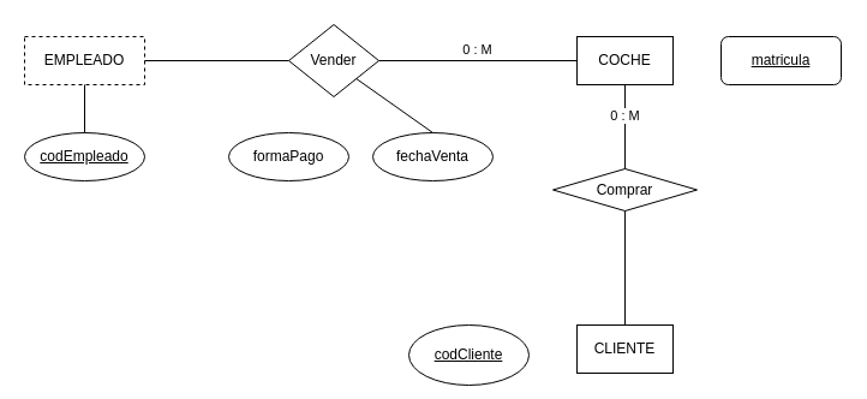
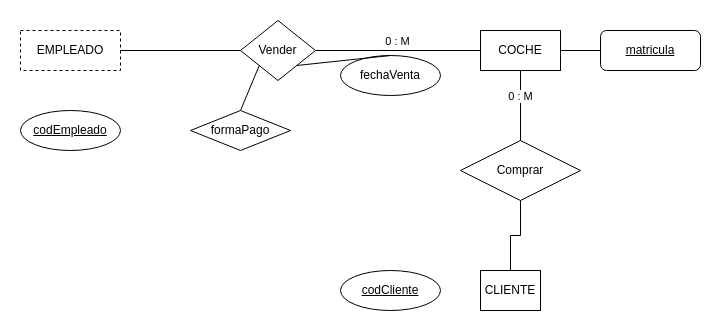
+ <mxCell id="18" value="" style="endArrow=none;html=1;rounded=0;exitX=0;exitY=0.5;exitDx=0;exitDy=0;edgeStyle=orthogonalEdgeStyle;verticalAlign=bottom;entryX=1;entryY=0.5;entryDx=0;entryDy=0;" parent="1" source="16" target="4" edge="1"><mxGeometry relative="1" as="geometry"><mxPoint x="80" y="80" as="sourcePoint" /><mxPoint x="580" y="10" as="targetPoint" /></mxGeometry></mxCell>
+ <mxCell id="13" value="" style="endArrow=none;html=1;rounded=0;entryX=0;entryY=1;entryDx=0;entryDy=0;exitX=0.5;exitY=0;exitDx=0;exitDy=0;" parent="1" source="11" target="3" edge="1"><mxGeometry width="50" height="50" relative="1" as="geometry"><mxPoint x="270" y="300" as="sourcePoint" /><mxPoint x="320" y="250" as="targetPoint" /></mxGeometry></mxCell>
- <mxCell id="17" value="" style="endArrow=none;html=1;rounded=0;exitX=0.5;exitY=1;exitDx=0;exitDy=0;entryX=0.5;entryY=0;entryDx=0;entryDy=0;edgeStyle=orthogonalEdgeStyle;verticalAlign=bottom;" parent="1" source="2" target="15" edge="1"><mxGeometry relative="1" as="geometry"><mxPoint x="250" y="120" as="sourcePoint" /><mxPoint x="504" y="370" as="targetPoint" /></mxGeometry></mxCell>
- <mxCell id="11" value="formaPago" style="ellipse;whiteSpace=wrap;html=1;align=center;" parent="1" vertex="1"><mxGeometry x="190" y="110" width="100" height="40" as="geometry" /></mxCell>
+ <mxCell id="11" value="formaPago" style="rhombus;whiteSpace=wrap;html=1;align=center;" parent="1" vertex="1"><mxGeometry x="190" y="110" width="100" height="40" as="geometry" /></mxCell>
- <mxCell id="12" value="fechaVenta" style="ellipse;whiteSpace=wrap;html=1;align=center;" parent="1" vertex="1"><mxGeometry x="310" y="110" width="100" height="40" as="geometry" /></mxCell>
+ <mxCell id="12" value="fechaVenta" style="ellipse;whiteSpace=wrap;html=1;align=center;" parent="1" vertex="1"><mxGeometry x="340" y="55" width="100" height="40" as="geometry" /></mxCell>
- <mxCell id="6" value="Comprar" style="shape=rhombus;perimeter=rhombusPerimeter;whiteSpace=wrap;html=1;align=center;" parent="1" vertex="1"><mxGeometry x="460" y="140" width="120" height="35" as="geometry" /></mxCell>
+ <mxCell id="6" value="Comprar" style="shape=rhombus;perimeter=rhombusPerimeter;whiteSpace=wrap;html=1;align=center;" parent="1" vertex="1"><mxGeometry x="460" y="140" width="120" height="60" as="geometry" /></mxCell>
- <mxCell id="5" value="CLIENTE" style="whiteSpace=wrap;html=1;align=center;" parent="1" vertex="1"><mxGeometry x="480" y="270" width="80" height="40" as="geometry" /></mxCell>
+ <mxCell id="5" value="CLIENTE" style="whiteSpace=wrap;html=1;align=center;" parent="1" vertex="1"><mxGeometry x="480" y="270" width="60" height="40" as="geometry" /></mxCell>
- <mxCell id="19" value="&lt;u&gt;codCliente&lt;/u&gt;" style="ellipse;whiteSpace=wrap;html=1;align=center;" parent="1" vertex="1"><mxGeometry x="340" y="270" width="100" height="50" as="geometry" /></mxCell>
+ <mxCell id="19" value="&lt;u&gt;codCliente&lt;/u&gt;" style="ellipse;whiteSpace=wrap;html=1;align=center;" parent="1" vertex="1"><mxGeometry x="340" y="270" width="100" height="40" as="geometry" /></mxCell>
